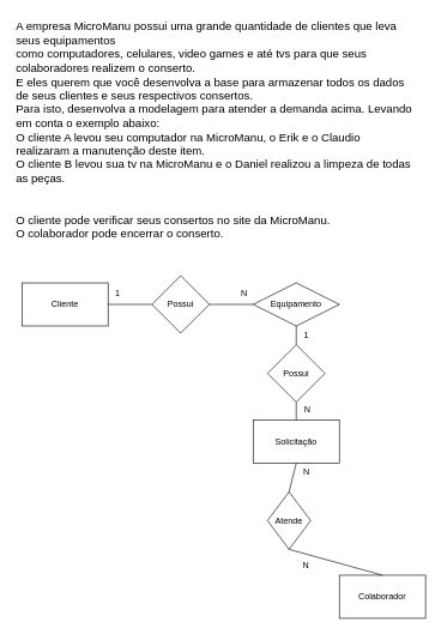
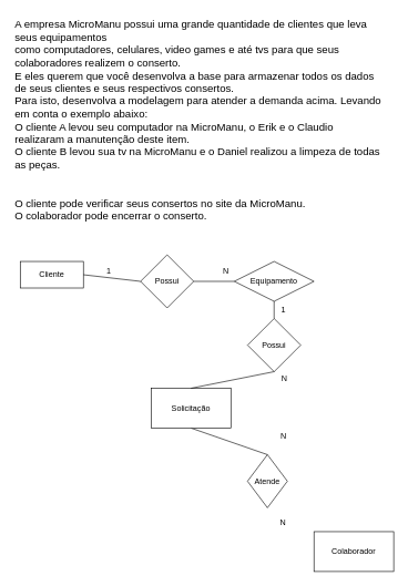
- <mxCell id="3" value="Cliente" style="rounded=0;whiteSpace=wrap;html=1;" vertex="1" parent="1"><mxGeometry x="30" y="393" width="120" height="60" as="geometry" /></mxCell>
+ <mxCell id="3" value="Cliente" style="rounded=0;whiteSpace=wrap;html=1;" vertex="1" parent="1"><mxGeometry x="30" y="393" width="95" height="40" as="geometry" /></mxCell>
- <mxCell id="12" value="Solicitação" style="rounded=0;whiteSpace=wrap;html=1;" vertex="1" parent="1"><mxGeometry x="352" y="584" width="120" height="60" as="geometry" /></mxCell>
+ <mxCell id="12" value="Solicitação" style="rounded=0;whiteSpace=wrap;html=1;" vertex="1" parent="1"><mxGeometry x="227" y="584" width="120" height="60" as="geometry" /></mxCell>
- <mxCell id="11" value="" style="endArrow=none;html=1;rounded=0;entryX=0.5;entryY=1;entryDx=0;entryDy=0;exitX=0.5;exitY=0;exitDx=0;exitDy=0;" edge="1" parent="1" source="5" target="10"><mxGeometry width="50" height="50" relative="1" as="geometry"><mxPoint x="261" y="815" as="sourcePoint" /><mxPoint x="311" y="765" as="targetPoint" /></mxGeometry></mxCell>
